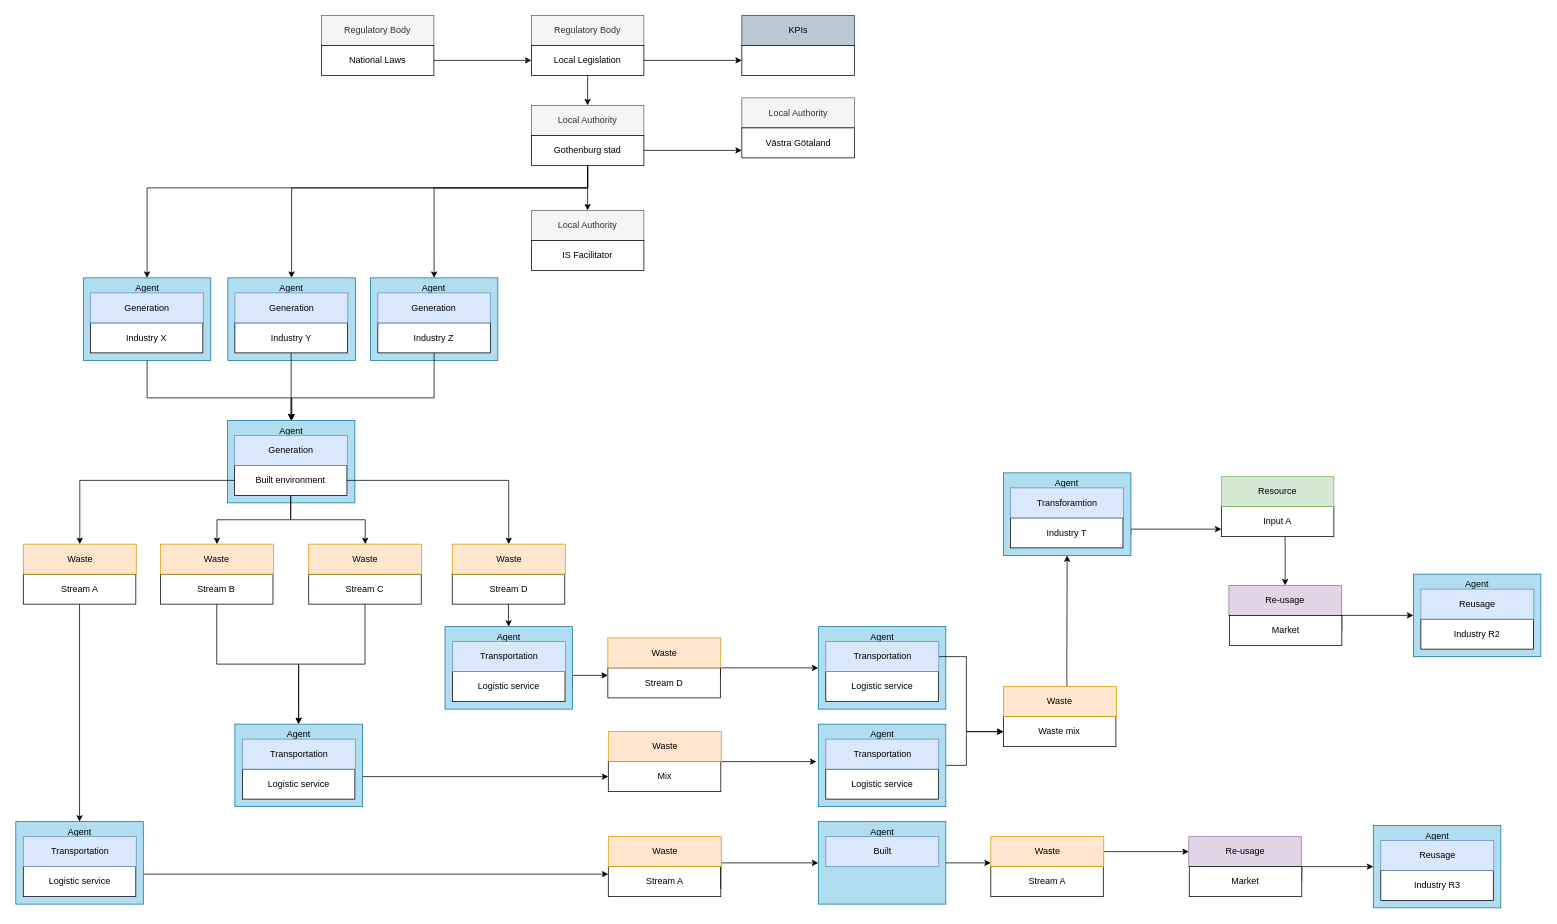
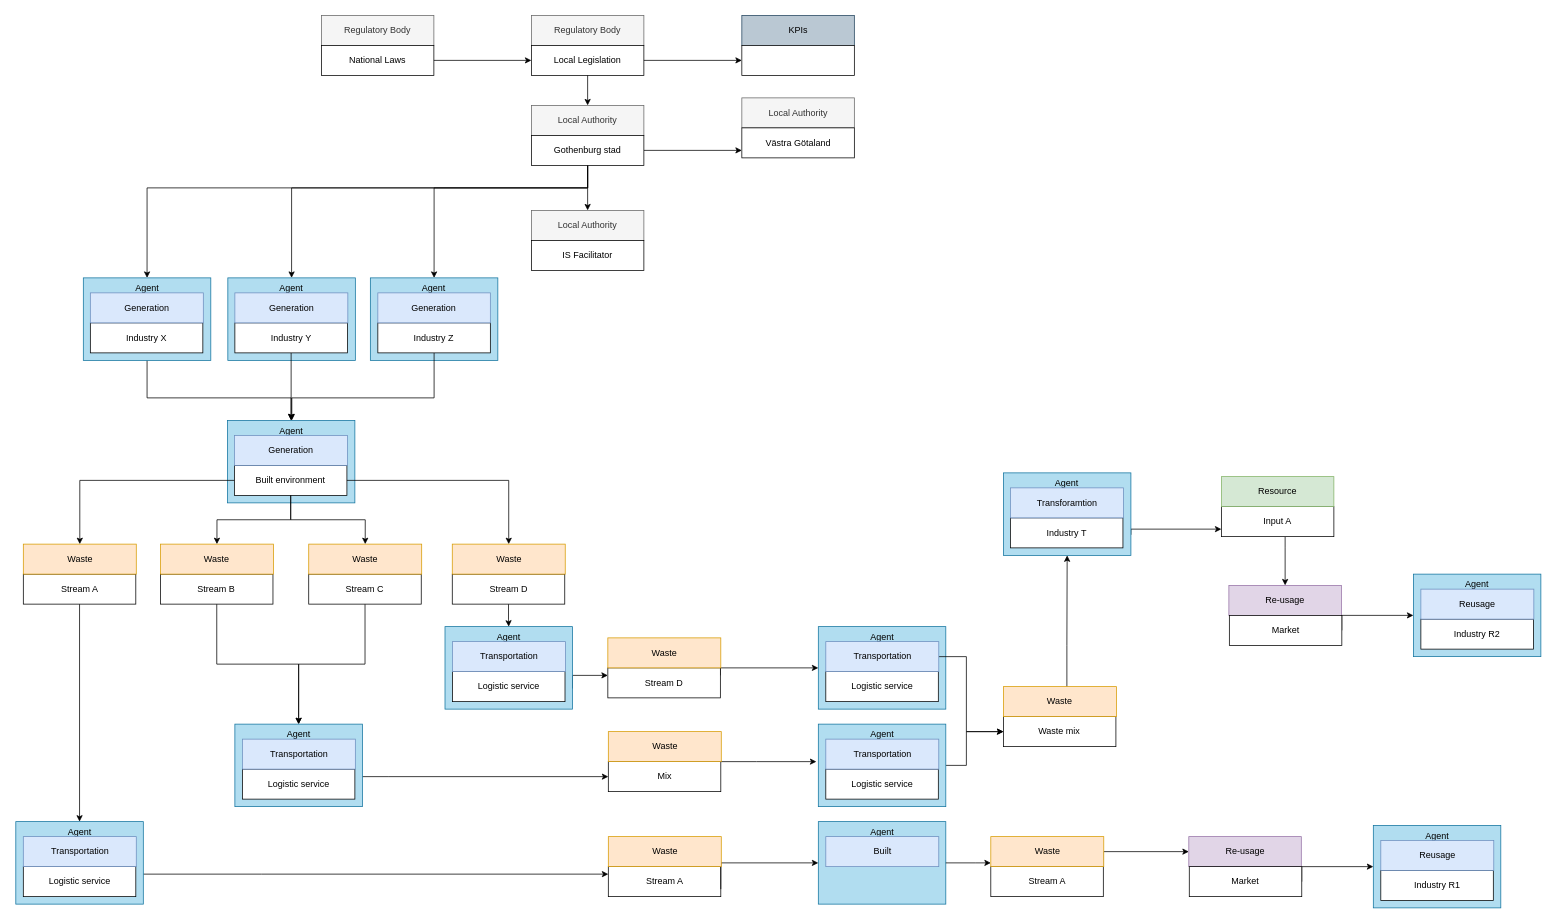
- <mxCell id="78" value="Industry R3" style="rounded=0;whiteSpace=wrap;html=1;" vertex="1" parent="1"><mxGeometry x="1840.58" y="1160" width="150" height="40" as="geometry" /></mxCell>
+ <mxCell id="78" value="Industry R1" style="rounded=0;whiteSpace=wrap;html=1;" vertex="1" parent="1"><mxGeometry x="1840.58" y="1160" width="150" height="40" as="geometry" /></mxCell>
